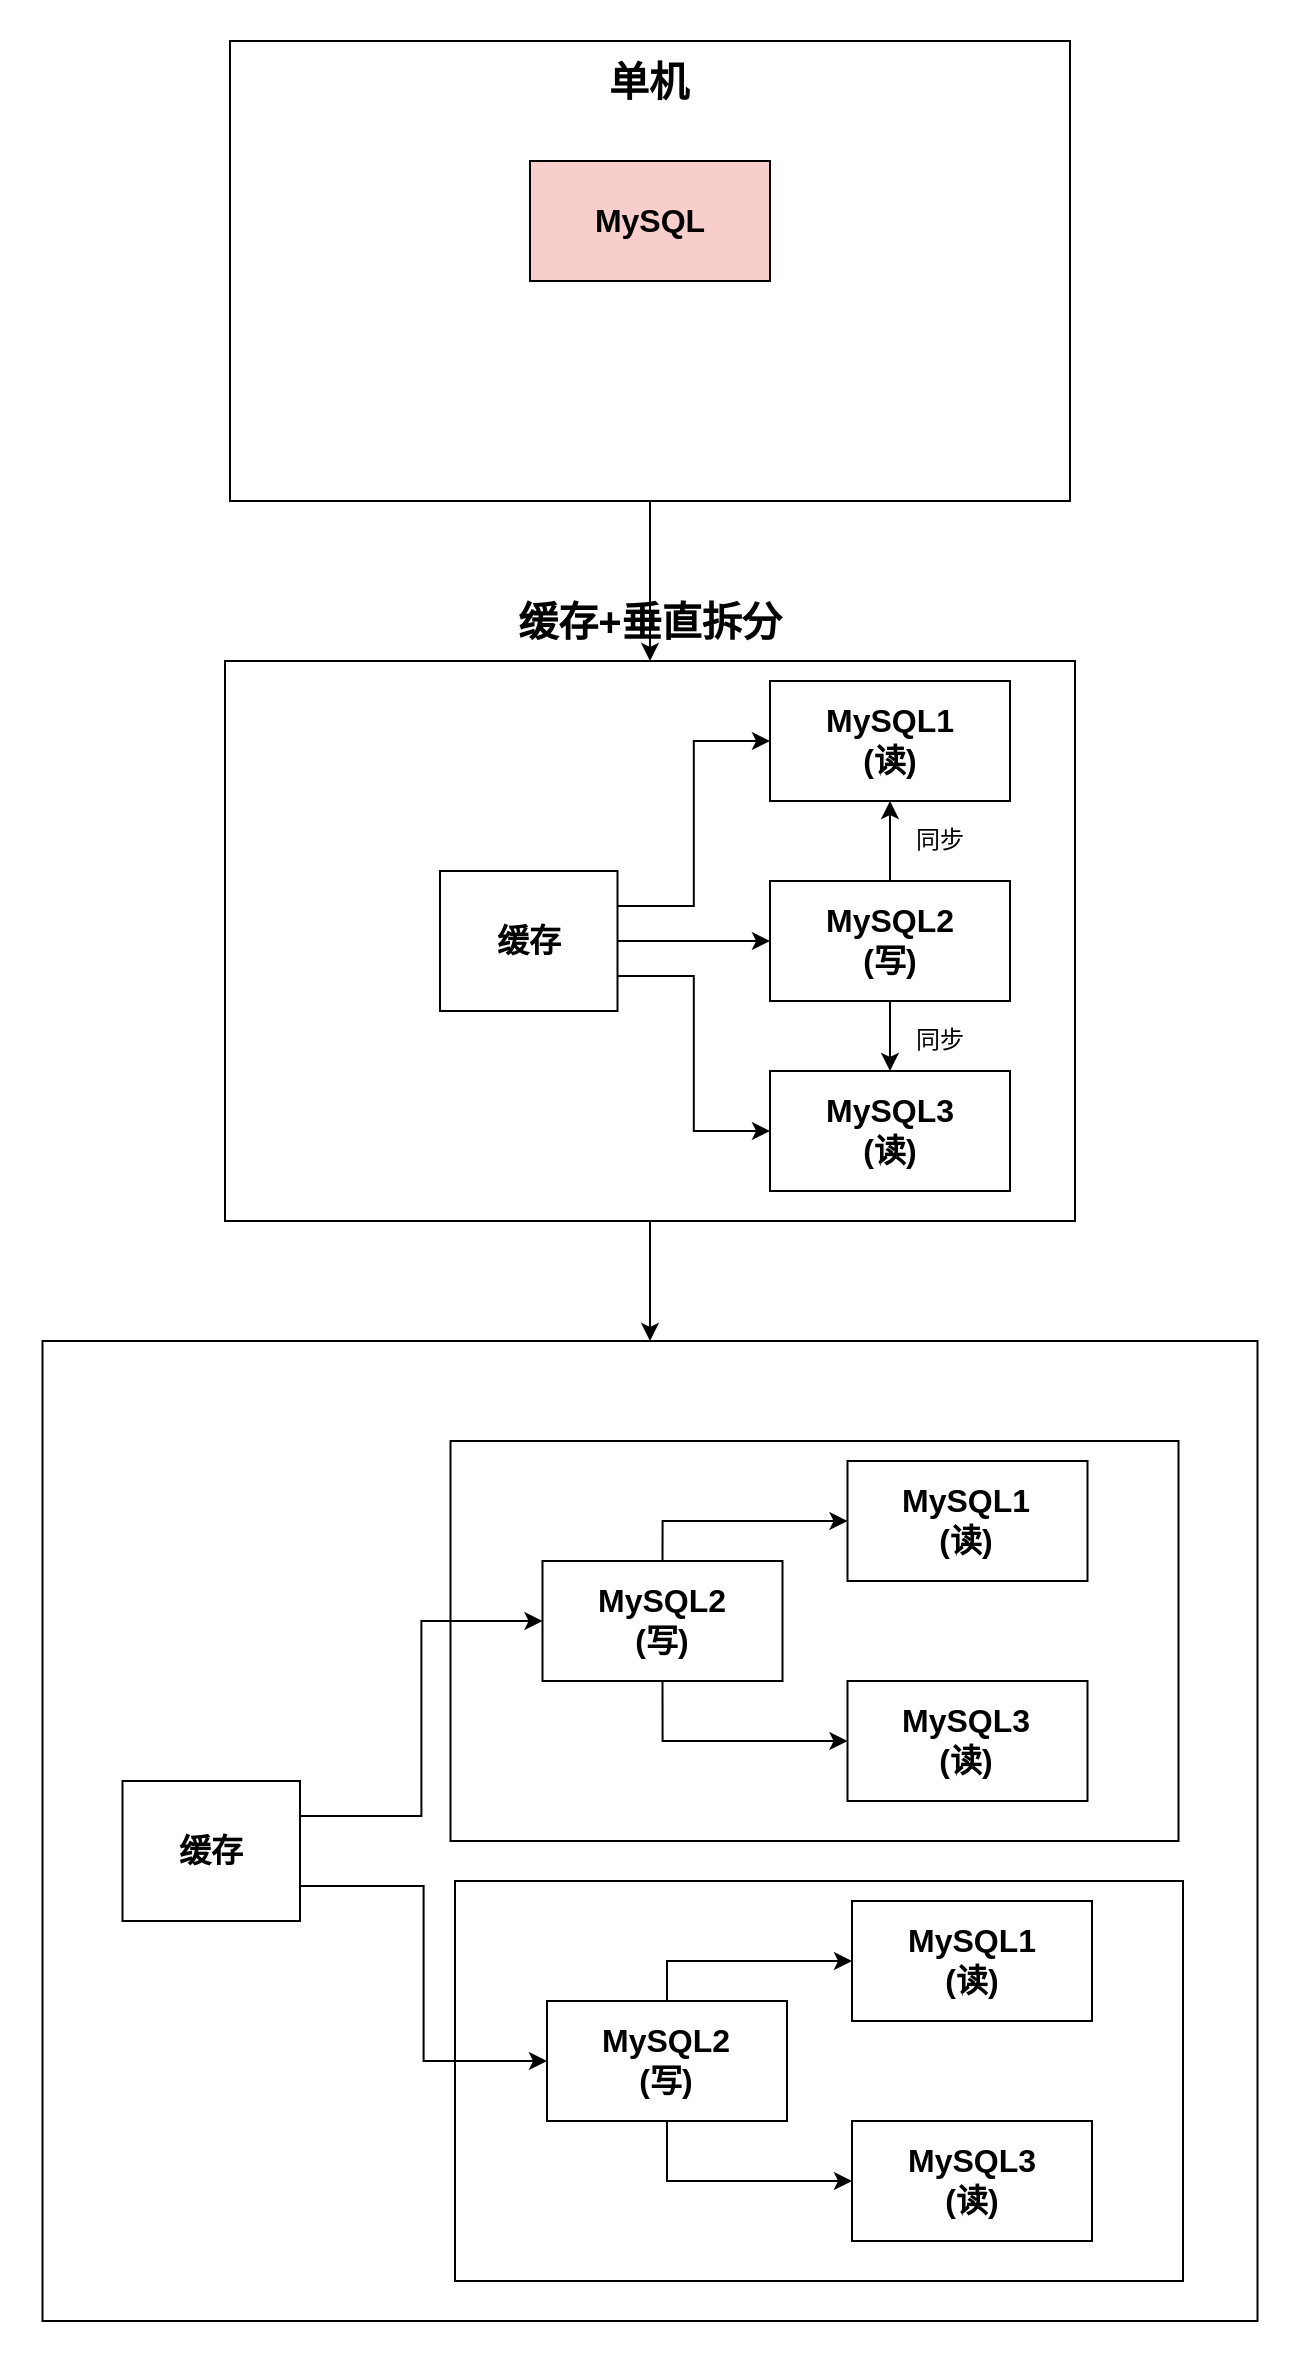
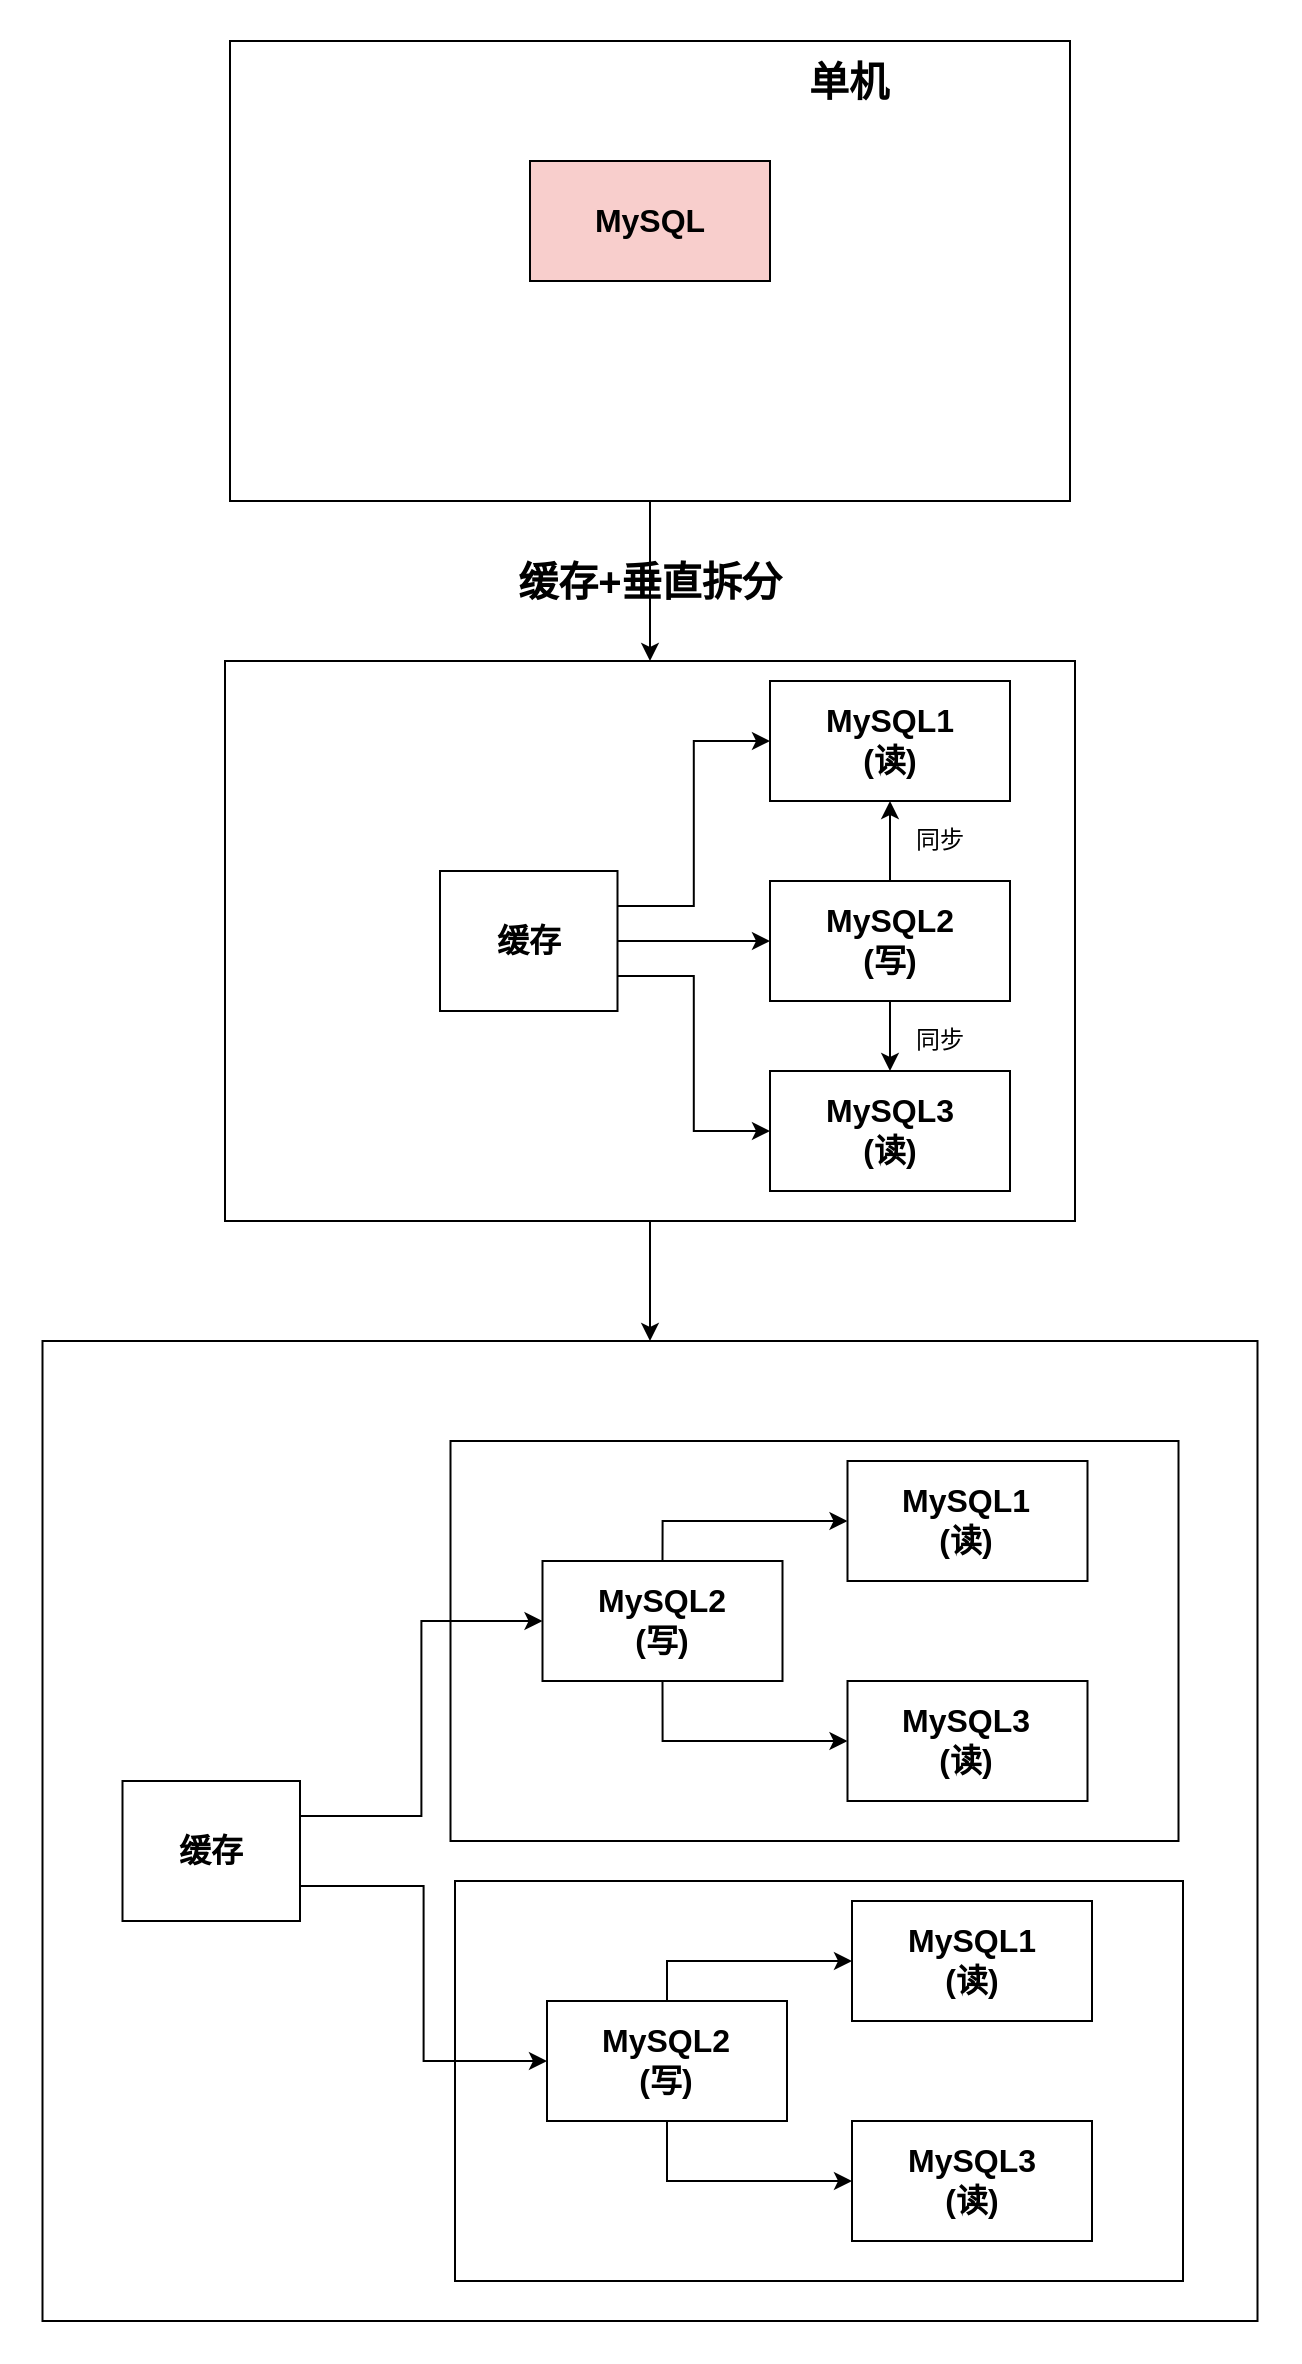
- <mxCell id="7" value="&lt;b&gt;&lt;font style=&quot;font-size: 20px&quot;&gt;单机&lt;/font&gt;&lt;/b&gt;" style="text;html=1;strokeColor=none;fillColor=none;align=center;verticalAlign=middle;whiteSpace=wrap;rounded=0;" vertex="1" parent="1"><mxGeometry x="282" y="30" width="85" height="20" as="geometry" /></mxCell>
+ <mxCell id="7" value="&lt;b&gt;&lt;font style=&quot;font-size: 20px&quot;&gt;单机&lt;/font&gt;&lt;/b&gt;" style="text;html=1;strokeColor=none;fillColor=none;align=center;verticalAlign=middle;whiteSpace=wrap;rounded=0;" vertex="1" parent="1"><mxGeometry x="382" y="30" width="85" height="20" as="geometry" /></mxCell>
- <mxCell id="8" value="&lt;b&gt;&lt;font style=&quot;font-size: 20px&quot;&gt;缓存+垂直拆分&lt;/font&gt;&lt;/b&gt;" style="text;html=1;strokeColor=none;fillColor=none;align=center;verticalAlign=middle;whiteSpace=wrap;rounded=0;" vertex="1" parent="1"><mxGeometry x="240.75" y="300" width="167.5" height="20" as="geometry" /></mxCell>
+ <mxCell id="8" value="&lt;b&gt;&lt;font style=&quot;font-size: 20px&quot;&gt;缓存+垂直拆分&lt;/font&gt;&lt;/b&gt;" style="text;html=1;strokeColor=none;fillColor=none;align=center;verticalAlign=middle;whiteSpace=wrap;rounded=0;" vertex="1" parent="1"><mxGeometry x="240.75" y="280" width="167.5" height="20" as="geometry" /></mxCell>
